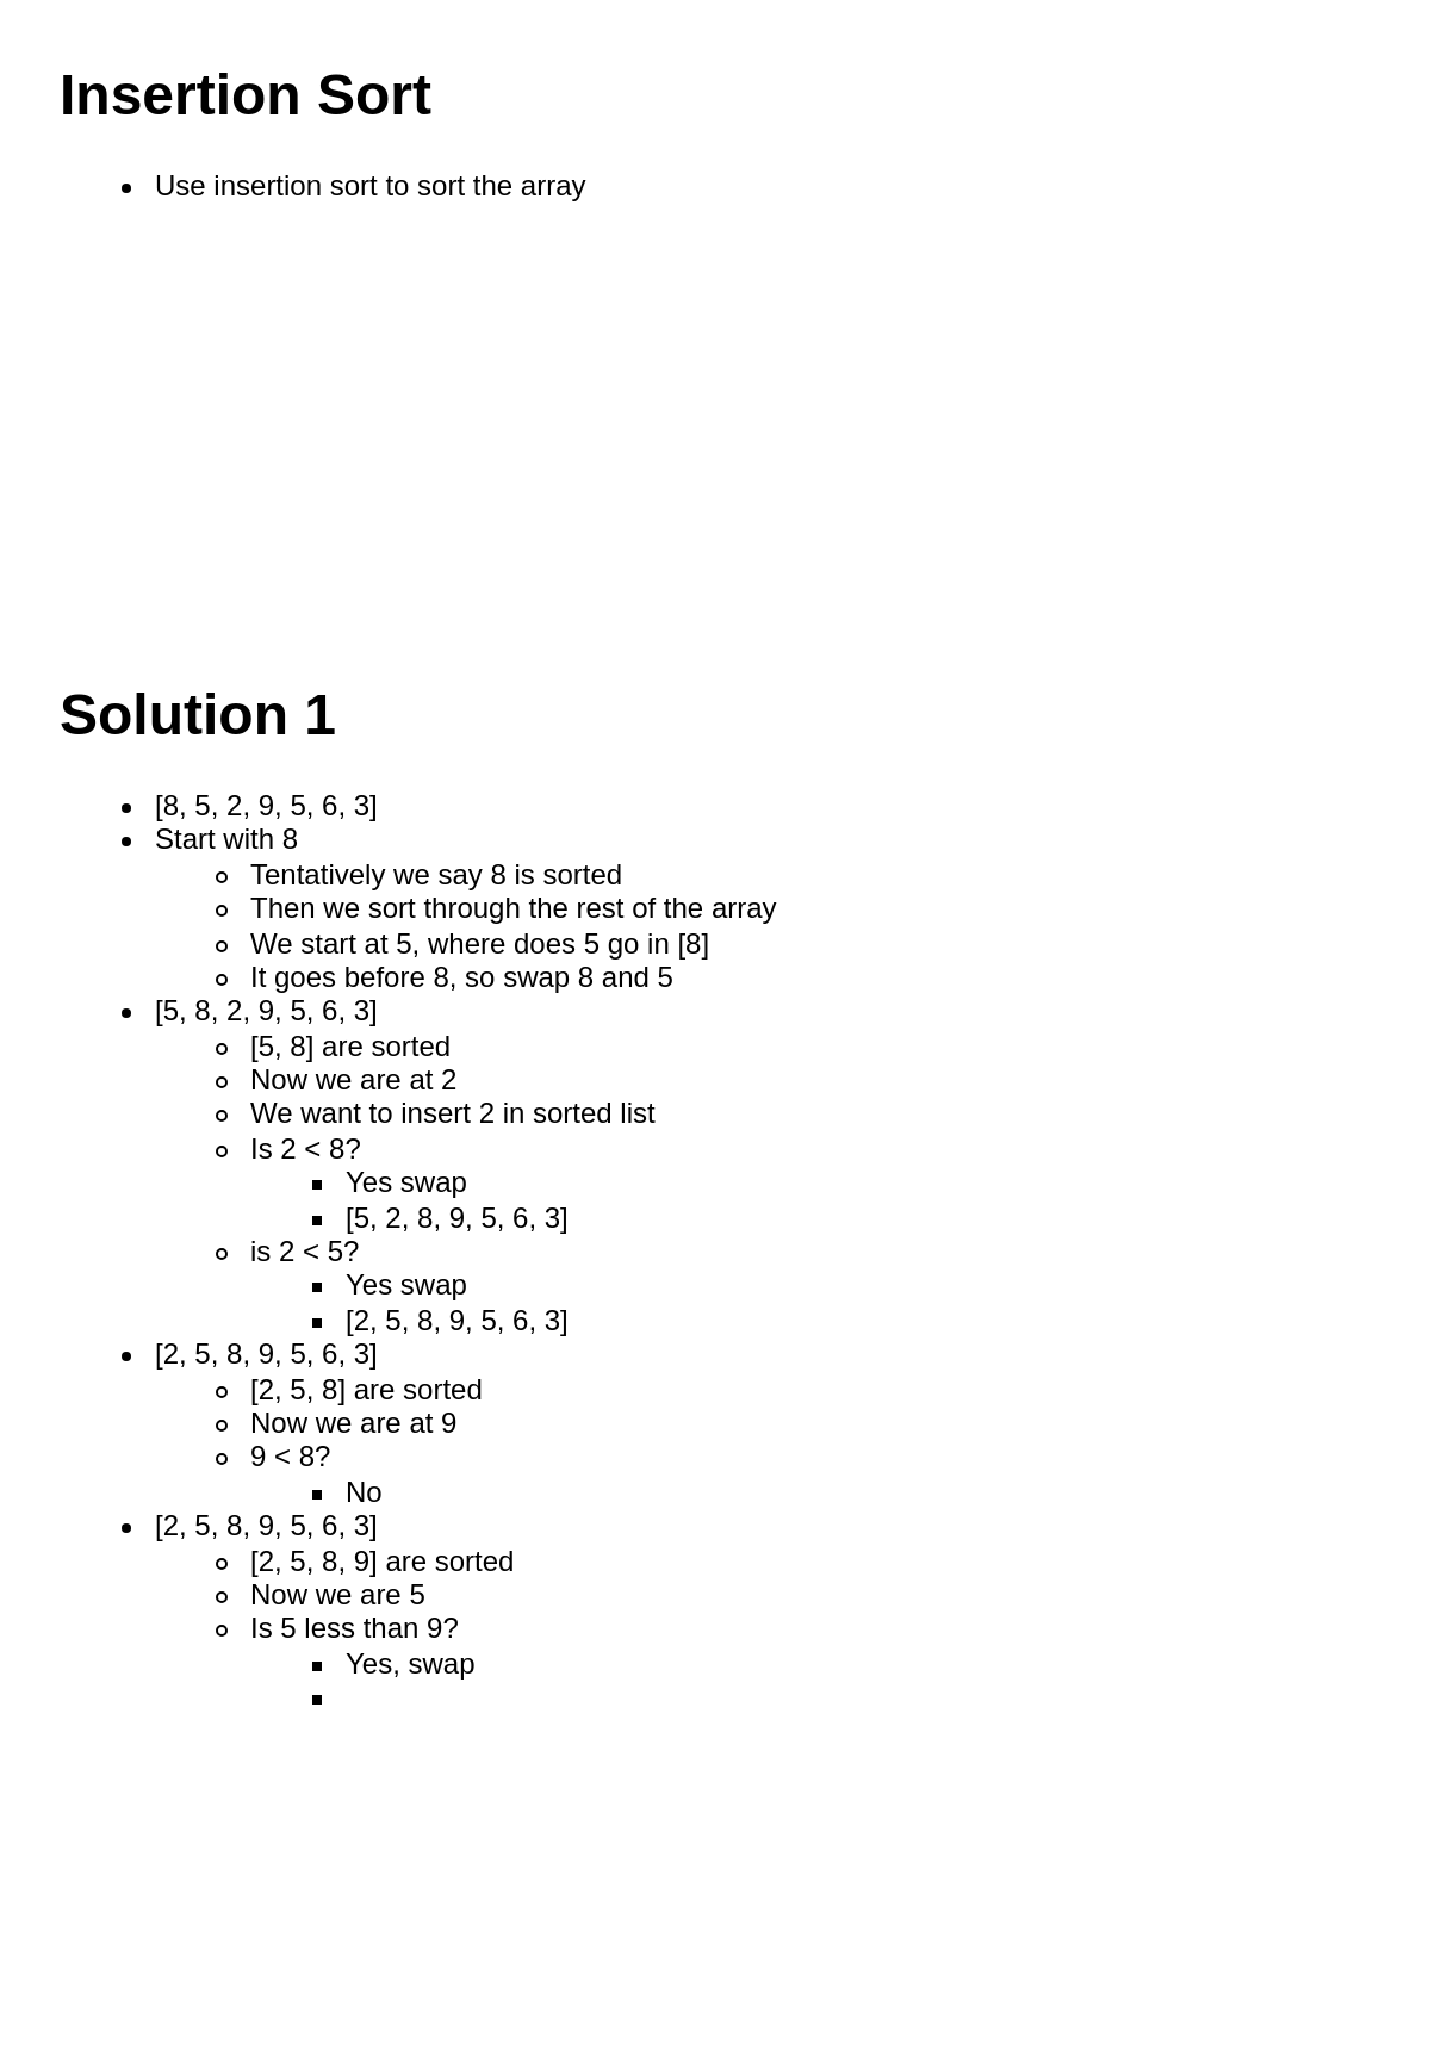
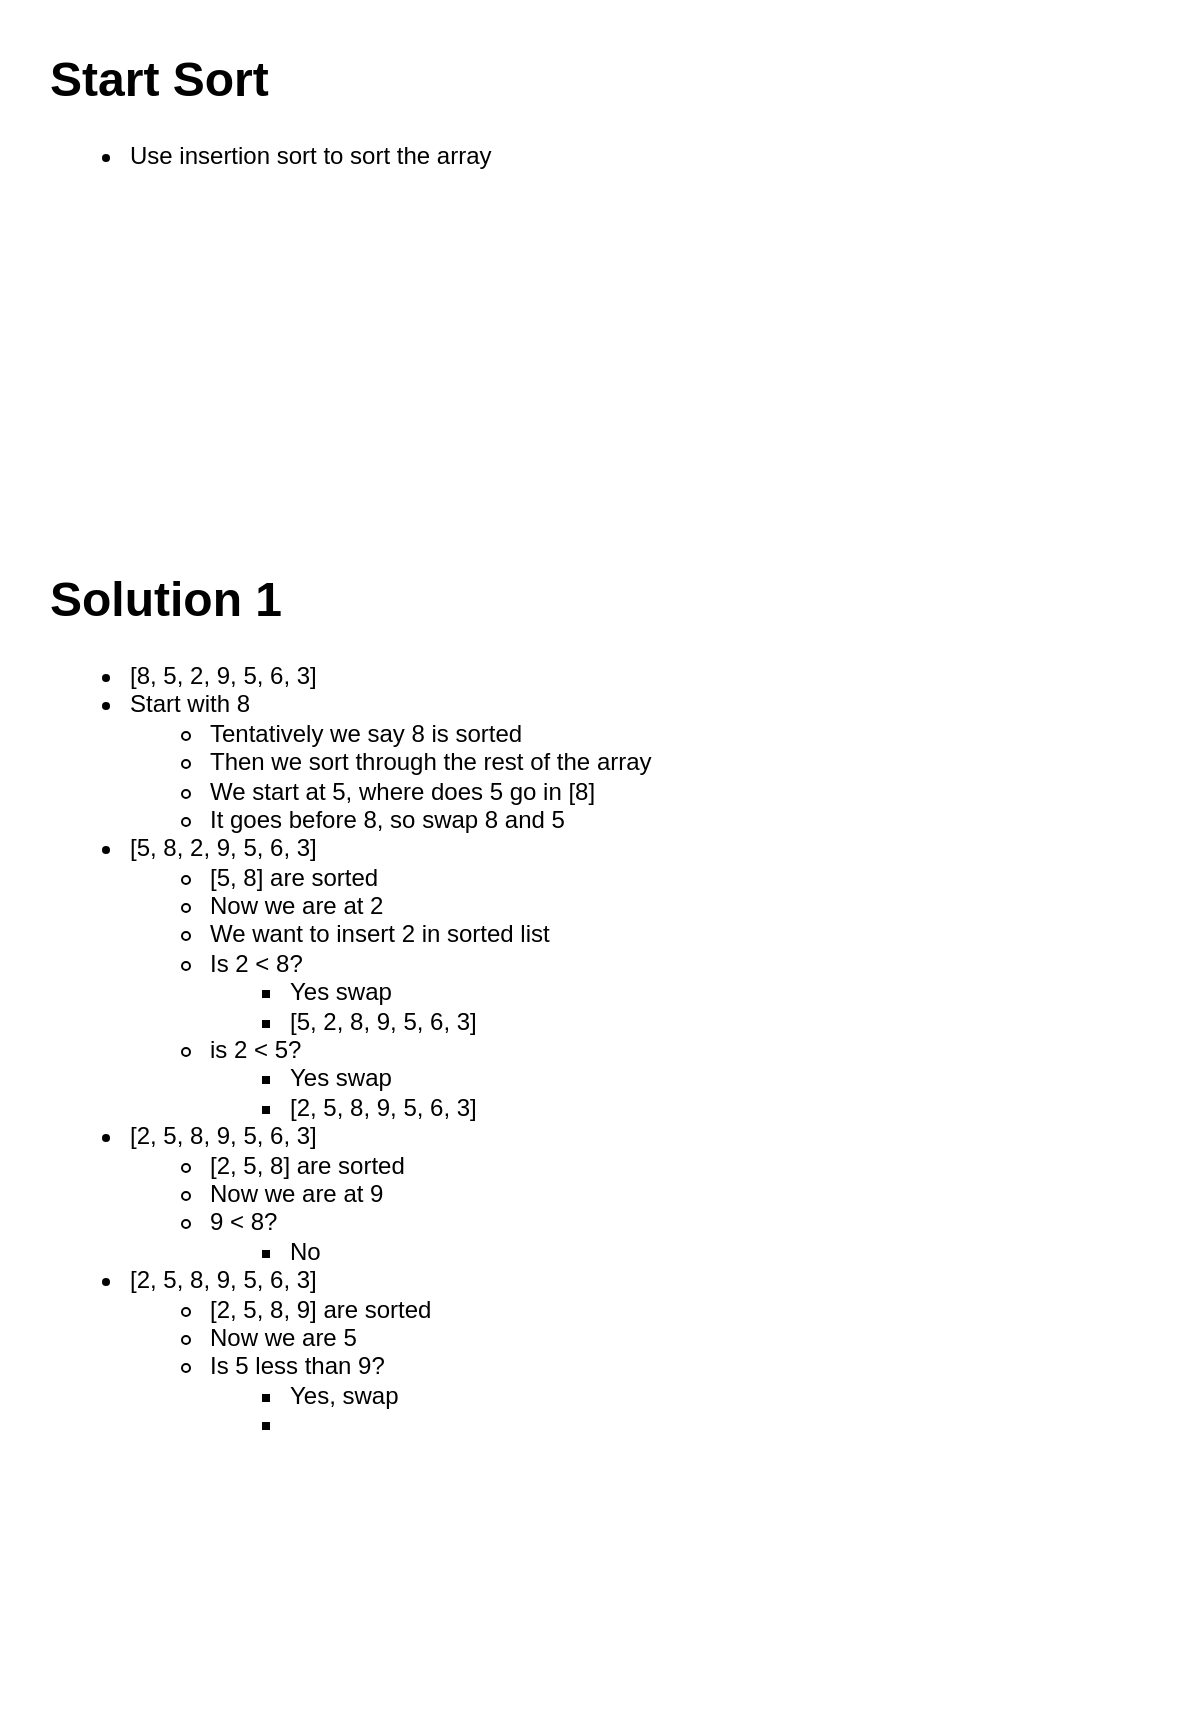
- <mxCell id="2" value="&lt;h1&gt;Insertion Sort&lt;/h1&gt;&lt;p&gt;&lt;/p&gt;&lt;ul&gt;&lt;li&gt;Use insertion sort to sort the array&lt;/li&gt;&lt;/ul&gt;&lt;p&gt;&lt;/p&gt;" style="text;html=1;strokeColor=none;fillColor=none;spacing=5;spacingTop=-20;whiteSpace=wrap;overflow=hidden;rounded=0;" parent="1" vertex="1"><mxGeometry x="20" y="20" width="560" height="180" as="geometry" /></mxCell>
+ <mxCell id="2" value="&lt;h1&gt;Start Sort&lt;/h1&gt;&lt;p&gt;&lt;/p&gt;&lt;ul&gt;&lt;li&gt;Use insertion sort to sort the array&lt;/li&gt;&lt;/ul&gt;&lt;p&gt;&lt;/p&gt;" style="text;html=1;strokeColor=none;fillColor=none;spacing=5;spacingTop=-20;whiteSpace=wrap;overflow=hidden;rounded=0;" parent="1" vertex="1"><mxGeometry x="20" y="20" width="560" height="180" as="geometry" /></mxCell>
